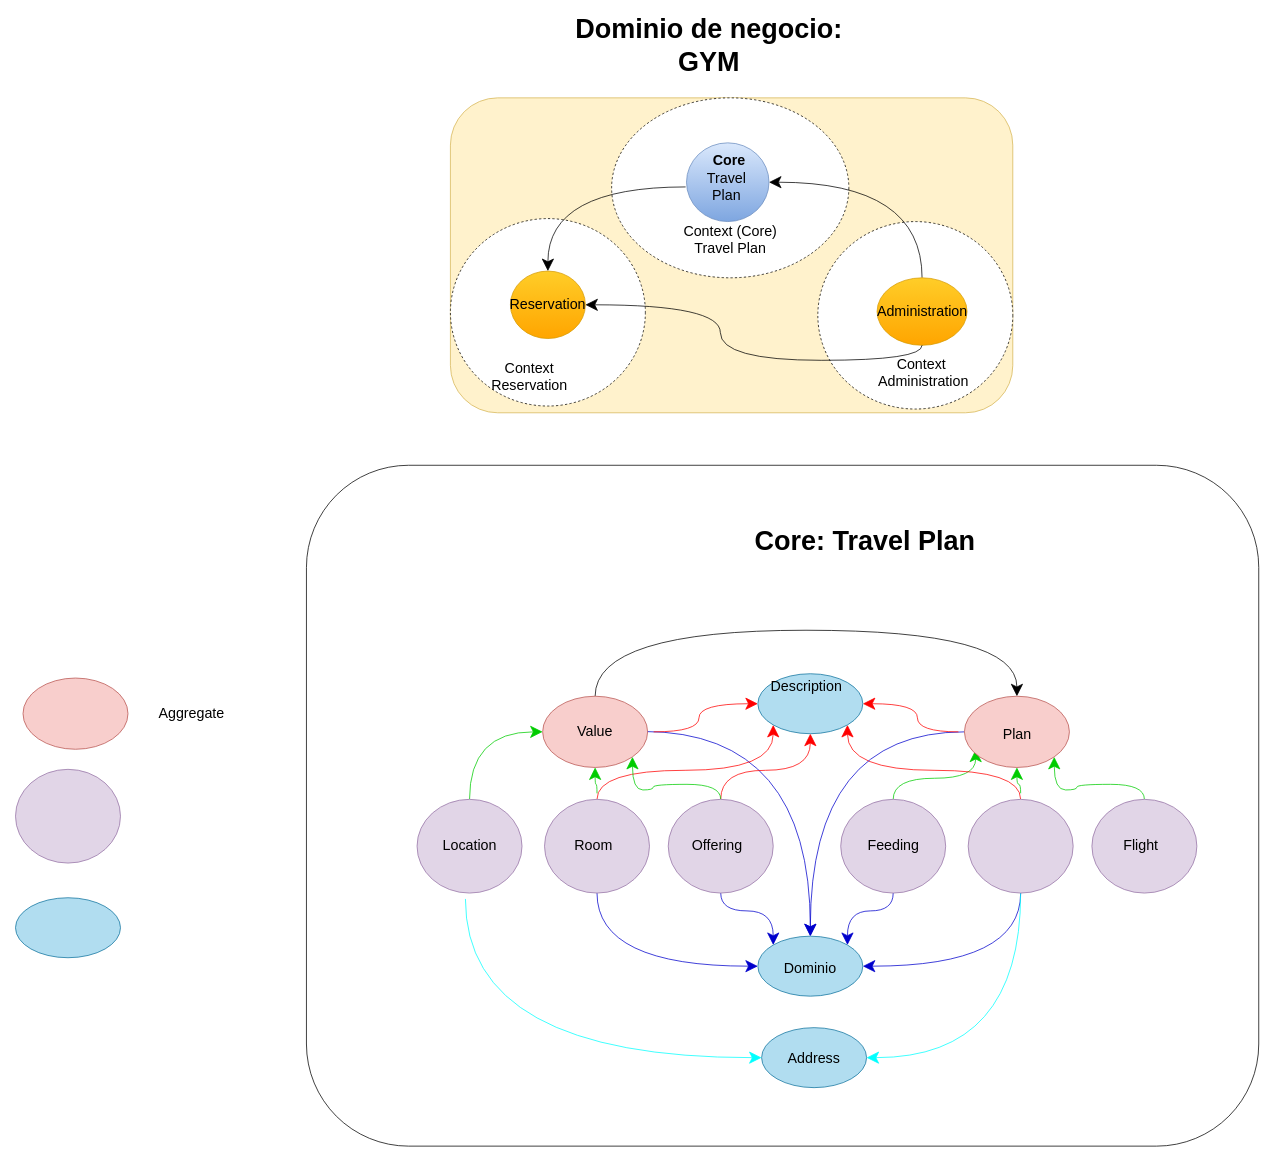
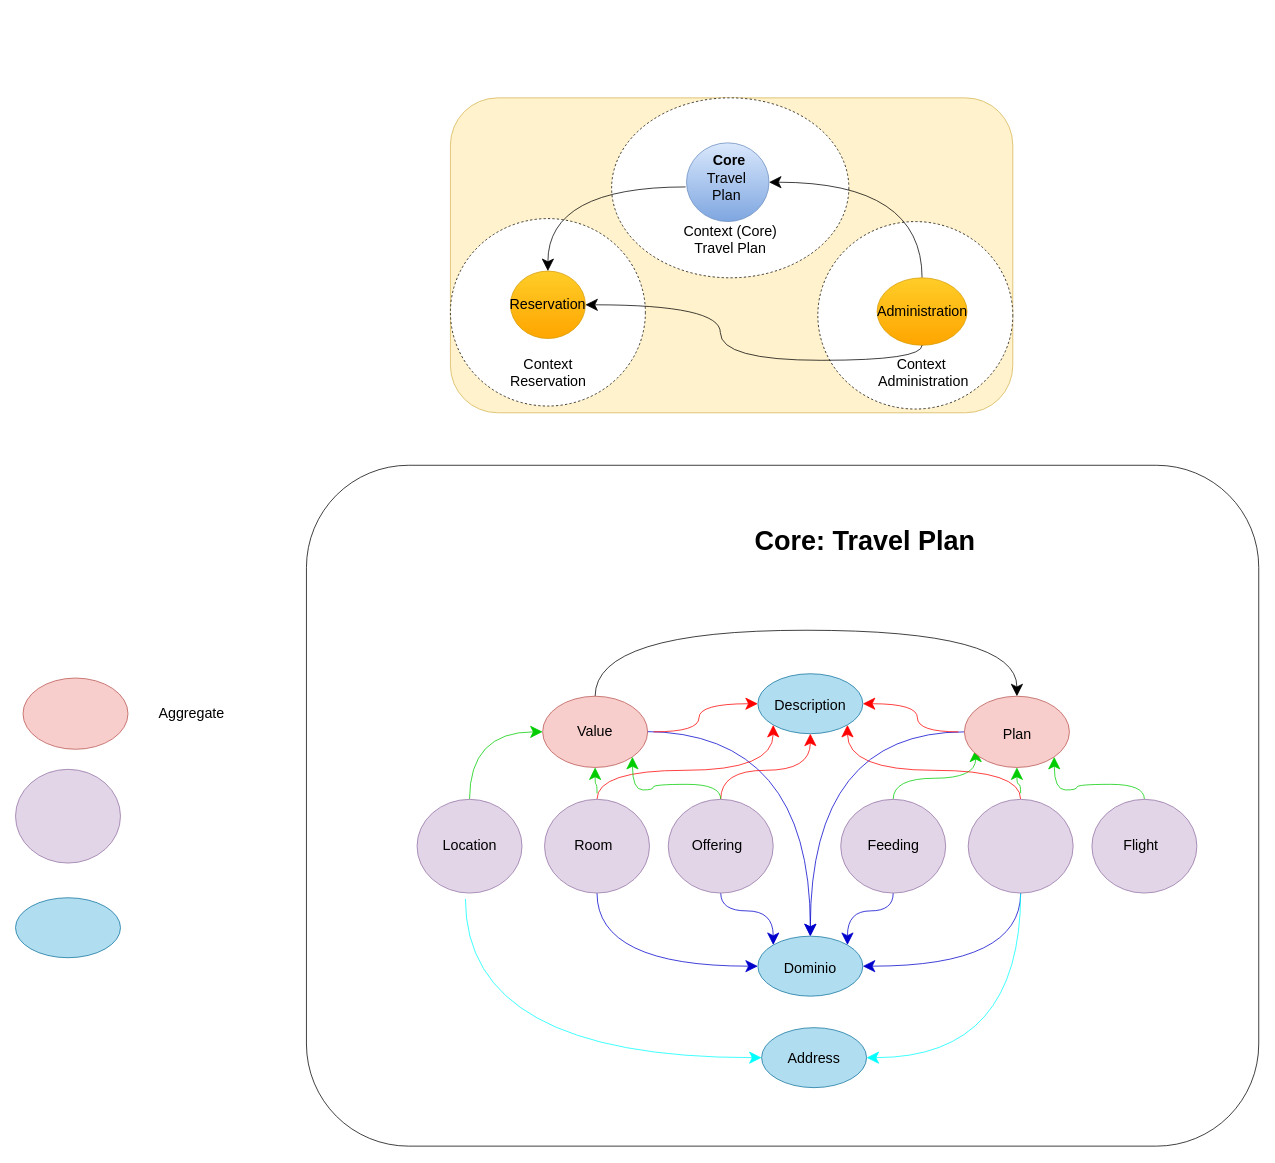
- <mxCell id="5" value="&lt;b&gt;&lt;font style=&quot;font-size: 36px&quot;&gt;Dominio de negocio:&amp;nbsp;&lt;br&gt;GYM&amp;nbsp;&lt;/font&gt;&lt;/b&gt;" style="text;html=1;strokeColor=none;fillColor=none;align=center;verticalAlign=middle;whiteSpace=wrap;rounded=0;" vertex="1" parent="1"><mxGeometry x="750" y="20" width="400" height="80" as="geometry" /></mxCell>
- <mxCell id="30" value="Context Reservation" style="text;html=1;strokeColor=none;fillColor=none;align=center;verticalAlign=middle;whiteSpace=wrap;rounded=0;fontFamily=Helvetica;fontSize=19;" vertex="1" parent="1"><mxGeometry x="638.5" y="492" width="133" height="20" as="geometry" /></mxCell>
+ <mxCell id="30" value="Context Reservation" style="text;html=1;strokeColor=none;fillColor=none;align=center;verticalAlign=middle;whiteSpace=wrap;rounded=0;fontFamily=Helvetica;fontSize=19;" vertex="1" parent="1"><mxGeometry x="663.5" y="487" width="133" height="20" as="geometry" /></mxCell>
- <mxCell id="64" value="Description" style="text;html=1;strokeColor=none;fillColor=none;align=center;verticalAlign=middle;whiteSpace=wrap;rounded=0;fontFamily=Helvetica;fontSize=19;" vertex="1" parent="1"><mxGeometry x="1020" y="901.75" width="110" height="27.5" as="geometry" /></mxCell>
+ <mxCell id="64" value="Description" style="text;html=1;strokeColor=none;fillColor=none;align=center;verticalAlign=middle;whiteSpace=wrap;rounded=0;fontFamily=Helvetica;fontSize=19;" vertex="1" parent="1"><mxGeometry x="1025" y="926.75" width="110" height="27.5" as="geometry" /></mxCell>
